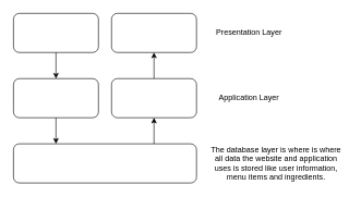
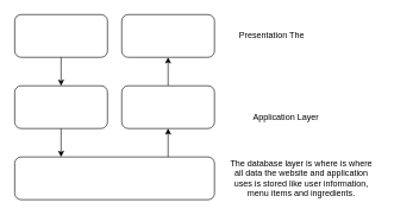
- <mxCell id="13" value="Presentation Layer" style="text;html=1;align=center;verticalAlign=middle;resizable=0;points=[];autosize=1;" vertex="1" parent="1"><mxGeometry x="324" y="41" width="111" height="18" as="geometry" /></mxCell>
+ <mxCell id="13" value="Presentation The" style="text;html=1;align=center;verticalAlign=middle;resizable=0;points=[];autosize=1;" vertex="1" parent="1"><mxGeometry x="324" y="41" width="111" height="18" as="geometry" /></mxCell>
- <mxCell id="12" value="Application Layer" style="text;html=1;align=center;verticalAlign=middle;resizable=0;points=[];autosize=1;" vertex="1" parent="1"><mxGeometry x="328.5" y="141" width="102" height="18" as="geometry" /></mxCell>
+ <mxCell id="12" value="Application Layer" style="text;html=1;align=center;verticalAlign=middle;resizable=0;points=[];autosize=1;" vertex="1" parent="1"><mxGeometry x="348.5" y="156" width="102" height="18" as="geometry" /></mxCell>
